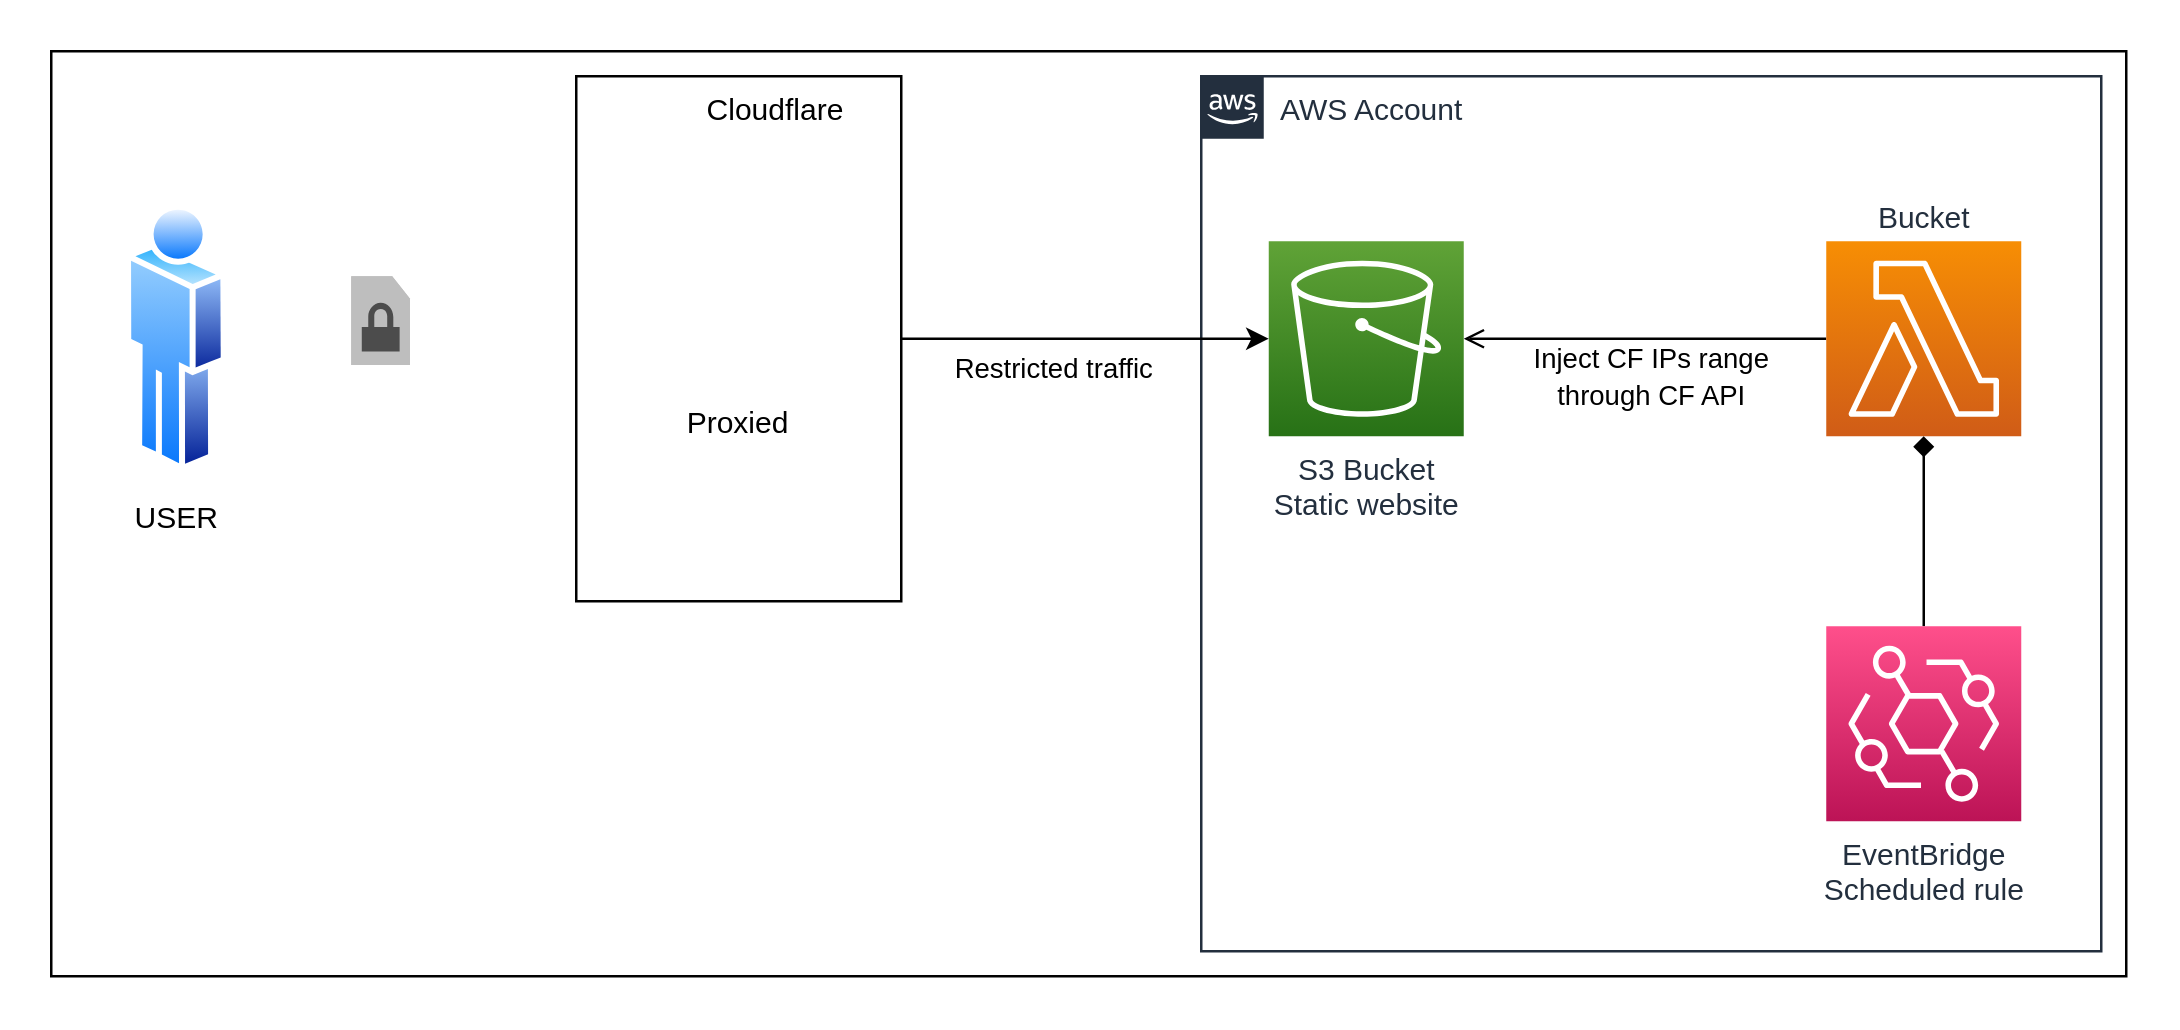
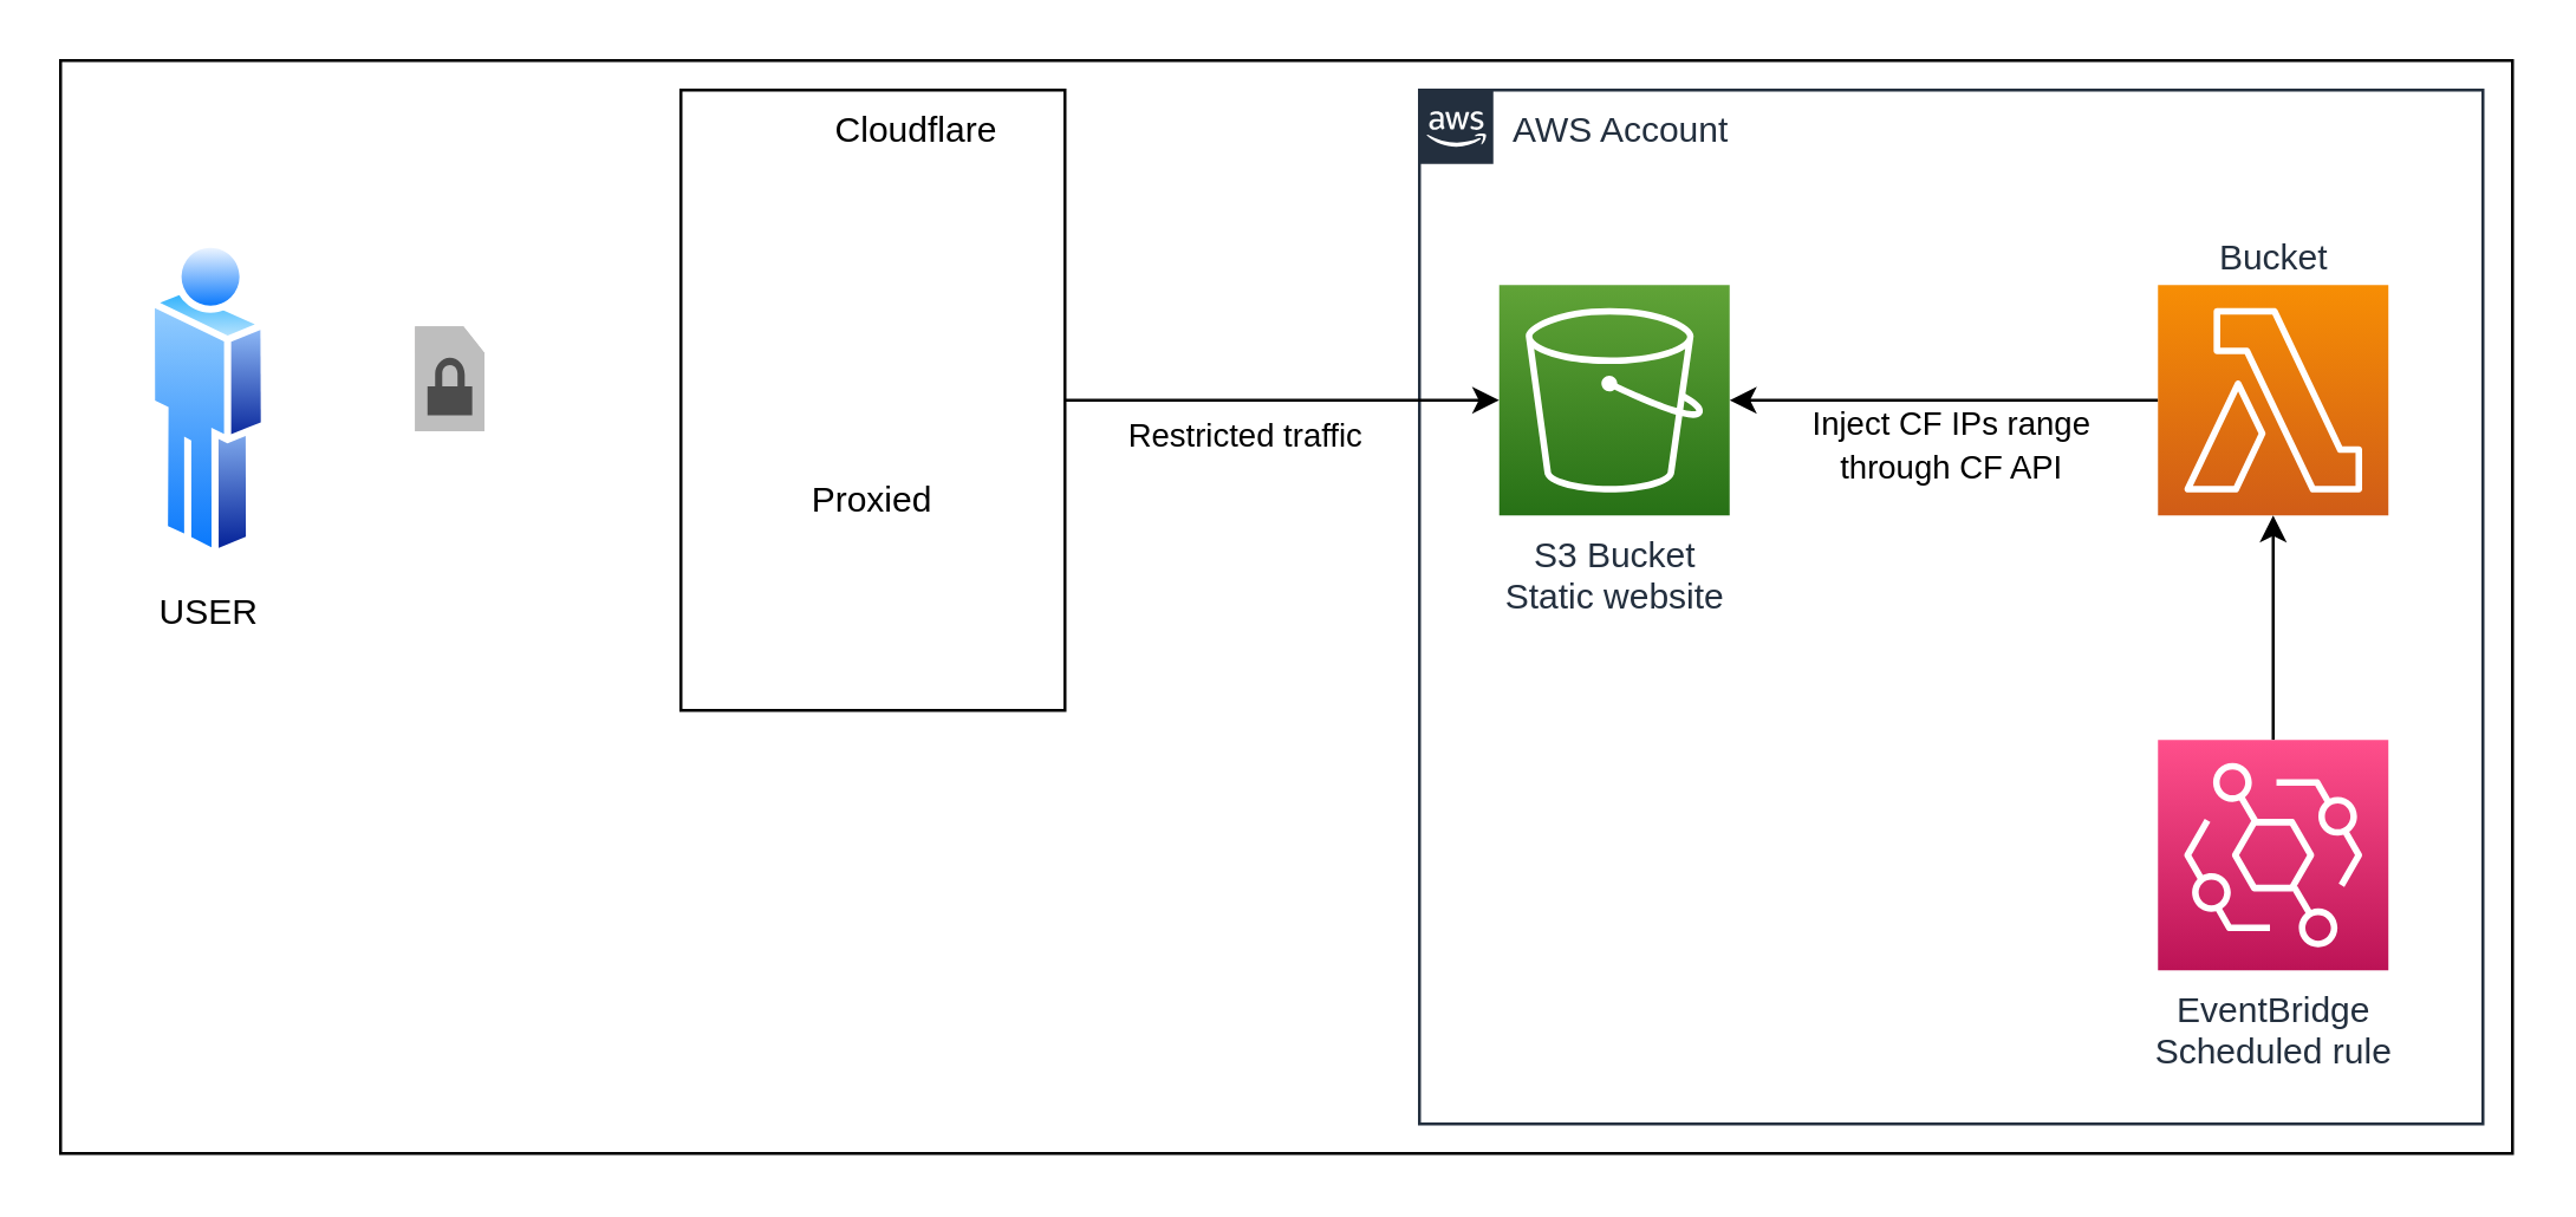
- <mxCell id="4" value="" style="edgeStyle=orthogonalEdgeStyle;rounded=0;orthogonalLoop=1;jettySize=auto;html=1;endArrow=open;" edge="1" parent="3" source="6" target="7"><mxGeometry relative="1" as="geometry" /></mxCell>
+ <mxCell id="4" value="" style="edgeStyle=orthogonalEdgeStyle;rounded=0;orthogonalLoop=1;jettySize=auto;html=1;" edge="1" parent="3" source="6" target="7"><mxGeometry relative="1" as="geometry" /></mxCell>
- <mxCell id="9" style="edgeStyle=orthogonalEdgeStyle;rounded=0;orthogonalLoop=1;jettySize=auto;html=1;entryX=0.5;entryY=1;entryDx=0;entryDy=0;entryPerimeter=0;endArrow=diamond;" edge="1" parent="3" source="10" target="6"><mxGeometry relative="1" as="geometry" /></mxCell>
+ <mxCell id="9" style="edgeStyle=orthogonalEdgeStyle;rounded=0;orthogonalLoop=1;jettySize=auto;html=1;entryX=0.5;entryY=1;entryDx=0;entryDy=0;entryPerimeter=0;" edge="1" parent="3" source="10" target="6"><mxGeometry relative="1" as="geometry" /></mxCell>
